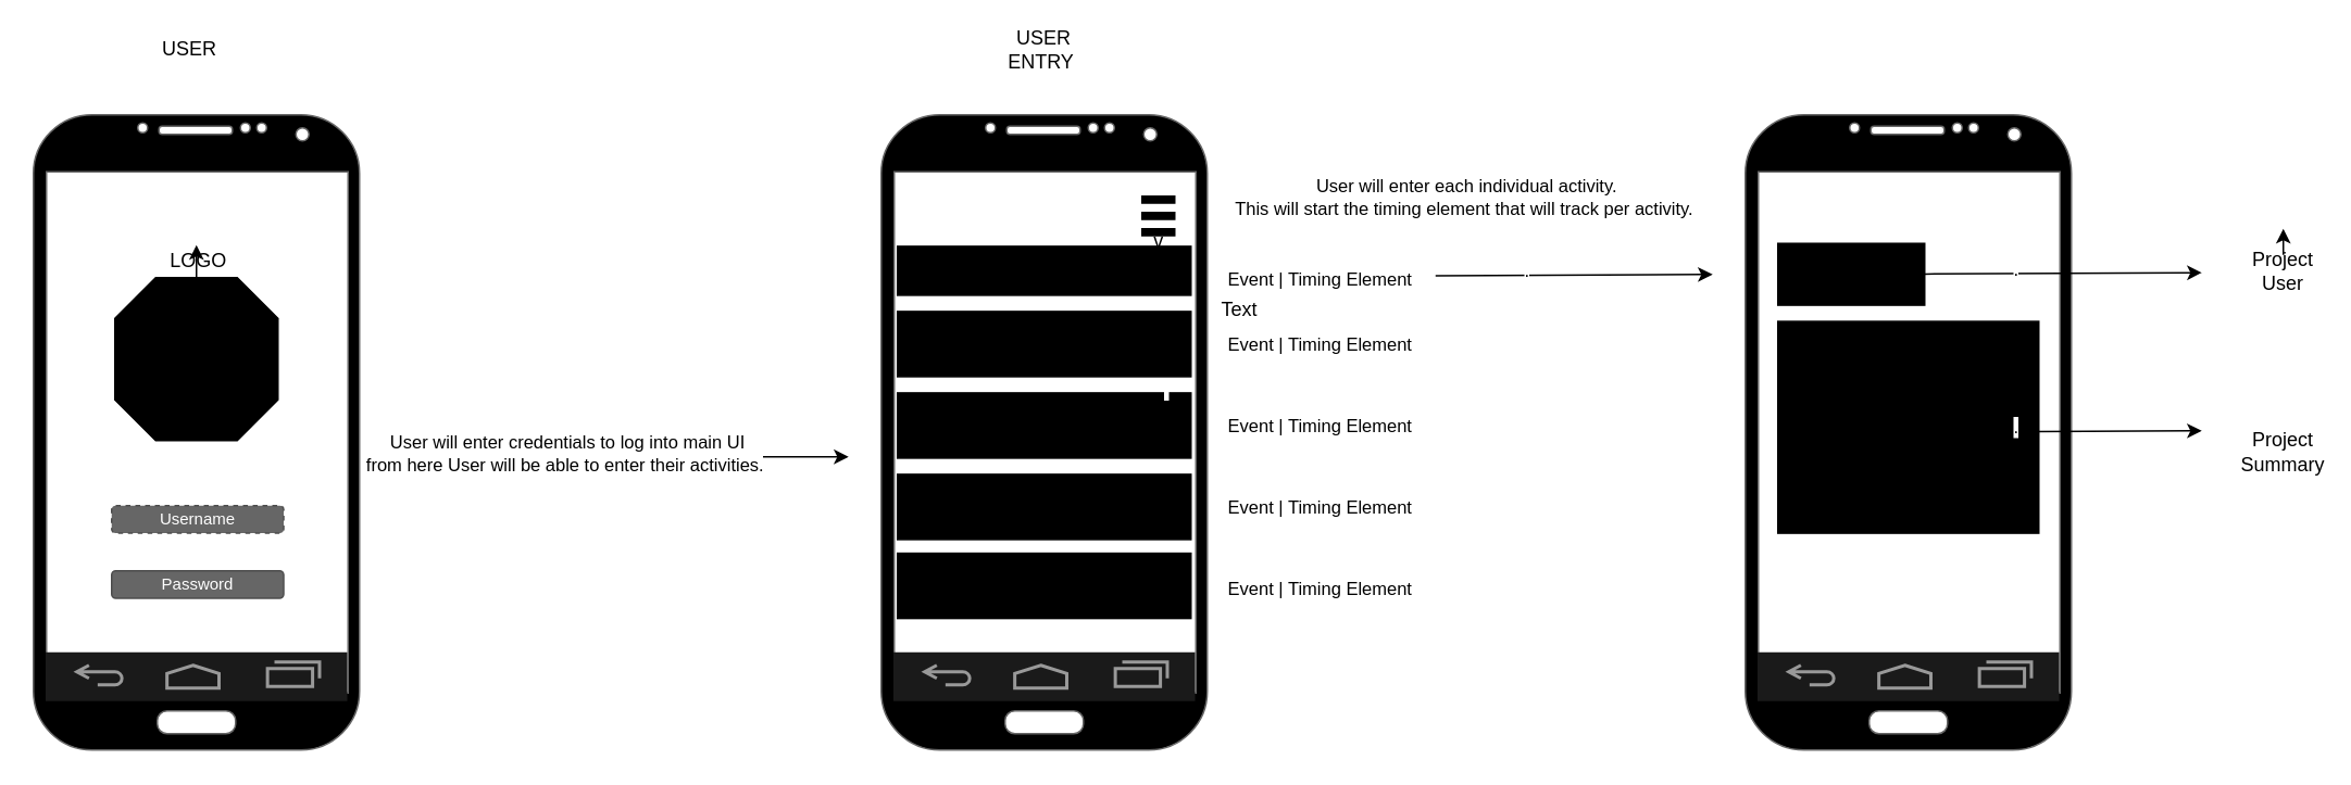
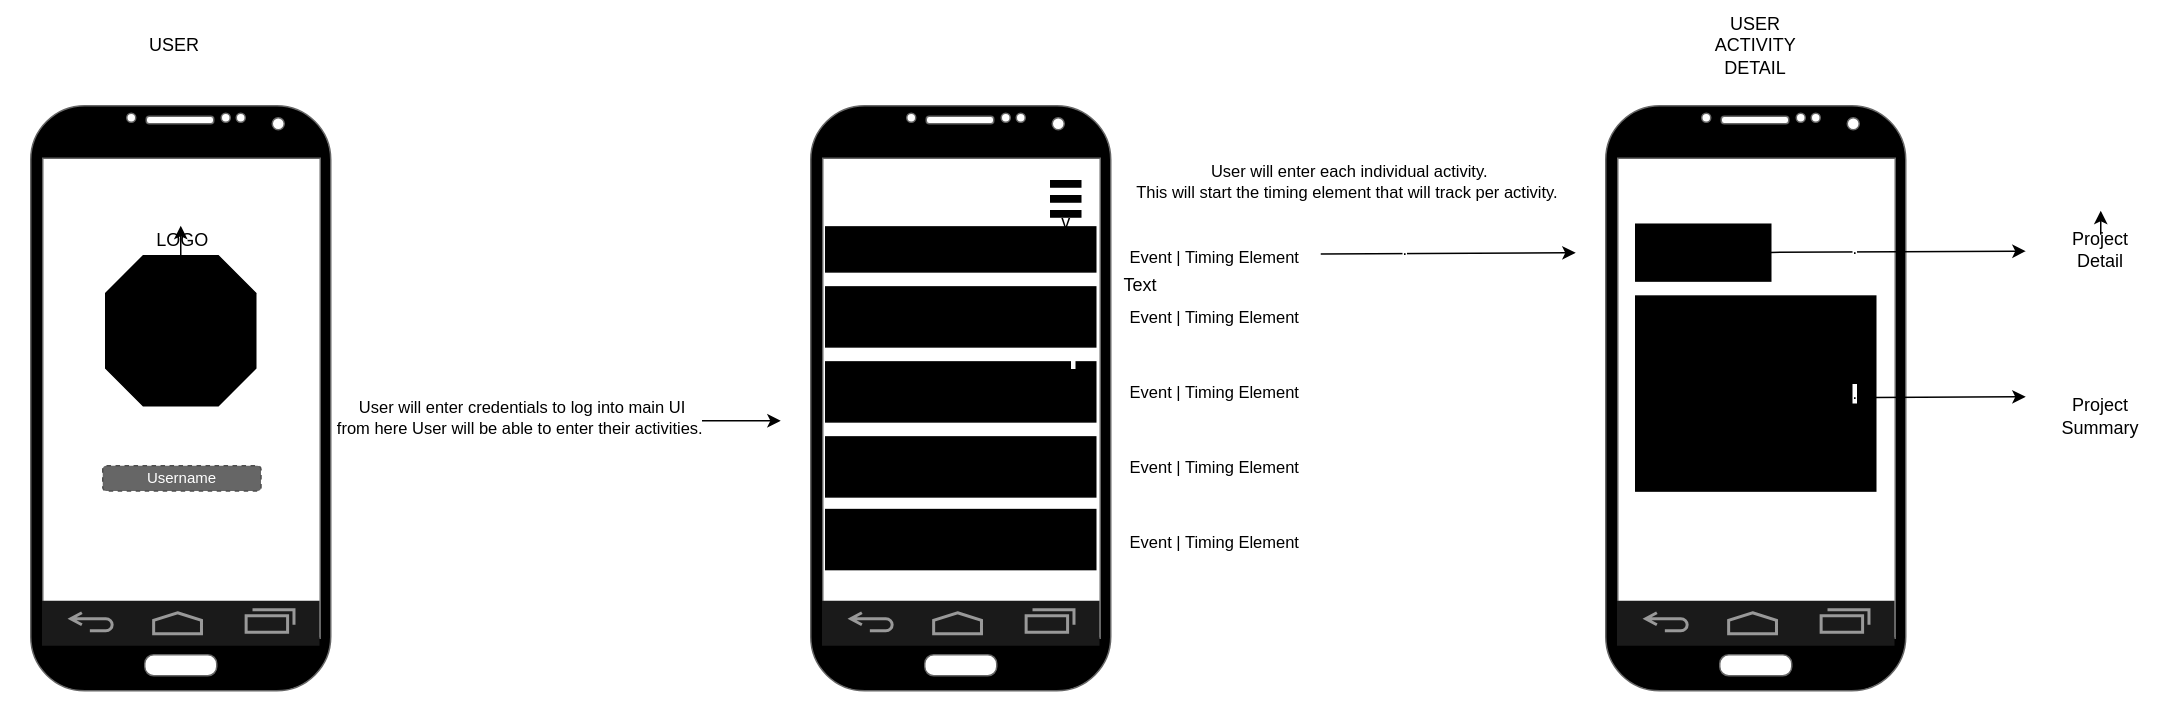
- <mxCell id="37" value="USER ENTRY&amp;nbsp;" style="text;html=1;strokeColor=none;fillColor=none;align=center;verticalAlign=middle;whiteSpace=wrap;rounded=0;" vertex="1" parent="1"><mxGeometry x="620" y="20" width="40" height="20" as="geometry" /></mxCell>
+ <mxCell id="38" value="USER ACTIVITY DETAIL" style="text;html=1;strokeColor=none;fillColor=none;align=center;verticalAlign=middle;whiteSpace=wrap;rounded=0;" vertex="1" parent="1"><mxGeometry x="1150" y="20" width="40" height="20" as="geometry" /></mxCell>
- <mxCell id="47" value="Project User" style="text;html=1;strokeColor=none;fillColor=none;align=center;verticalAlign=middle;whiteSpace=wrap;rounded=0;" vertex="1" parent="1"><mxGeometry x="1380" y="156" width="40" height="20" as="geometry" /></mxCell>
+ <mxCell id="47" value="Project Detail" style="text;html=1;strokeColor=none;fillColor=none;align=center;verticalAlign=middle;whiteSpace=wrap;rounded=0;" vertex="1" parent="1"><mxGeometry x="1380" y="156" width="40" height="20" as="geometry" /></mxCell>
- <mxCell id="11" value="Password" style="rounded=1;html=1;shadow=0;dashed=0;whiteSpace=wrap;fontSize=10;fillColor=#666666;align=center;strokeColor=#4D4D4D;fontColor=#ffffff;" vertex="1" parent="1"><mxGeometry x="68" y="350" width="105.5" height="16.88" as="geometry" /></mxCell>
